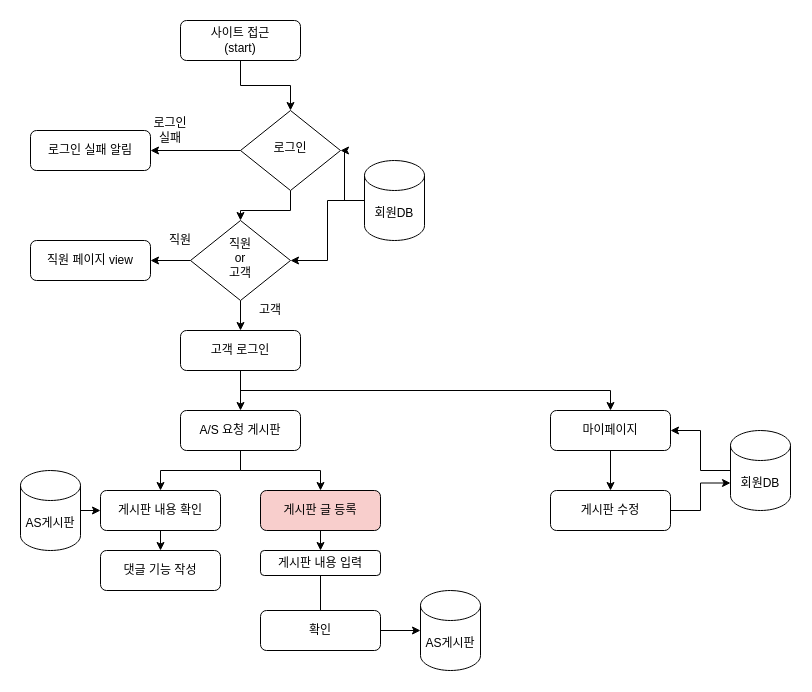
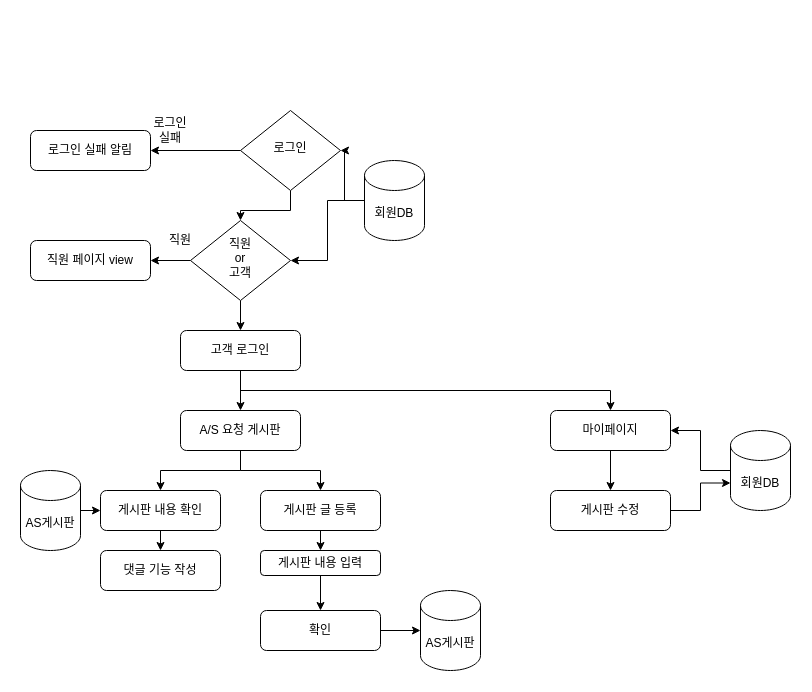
- <mxCell id="3" value="사이트 접근&lt;br&gt;(start)" style="rounded=1;whiteSpace=wrap;html=1;fontSize=12;glass=0;strokeWidth=1;shadow=0;" vertex="1" parent="1"><mxGeometry x="180" y="20" width="120" height="40" as="geometry" /></mxCell>
- <mxCell id="2" style="edgeStyle=orthogonalEdgeStyle;rounded=0;orthogonalLoop=1;jettySize=auto;html=1;exitX=0.5;exitY=1;exitDx=0;exitDy=0;entryX=0.5;entryY=0;entryDx=0;entryDy=0;" edge="1" parent="1" source="3" target="6"><mxGeometry relative="1" as="geometry" /></mxCell>
- <mxCell id="17" value="고객" style="text;html=1;strokeColor=none;fillColor=none;align=center;verticalAlign=middle;whiteSpace=wrap;rounded=0;" vertex="1" parent="1"><mxGeometry x="250" y="300" width="40" height="20" as="geometry" /></mxCell>
- <mxCell id="29" value="게시판 글 등록" style="rounded=1;whiteSpace=wrap;html=1;fontSize=12;glass=0;strokeWidth=1;shadow=0;fillColor=#f8cecc;" vertex="1" parent="1"><mxGeometry x="260" y="490" width="120" height="40" as="geometry" /></mxCell>
+ <mxCell id="29" value="게시판 글 등록" style="rounded=1;whiteSpace=wrap;html=1;fontSize=12;glass=0;strokeWidth=1;shadow=0;" vertex="1" parent="1"><mxGeometry x="260" y="490" width="120" height="40" as="geometry" /></mxCell>
- <mxCell id="32" style="edgeStyle=orthogonalEdgeStyle;rounded=0;orthogonalLoop=1;jettySize=auto;html=1;exitX=0.5;exitY=1;exitDx=0;exitDy=0;entryX=0.5;entryY=0;entryDx=0;entryDy=0;endArrow=none;" edge="1" parent="1" source="33" target="35"><mxGeometry relative="1" as="geometry" /></mxCell>
+ <mxCell id="32" style="edgeStyle=orthogonalEdgeStyle;rounded=0;orthogonalLoop=1;jettySize=auto;html=1;exitX=0.5;exitY=1;exitDx=0;exitDy=0;entryX=0.5;entryY=0;entryDx=0;entryDy=0;" edge="1" parent="1" source="33" target="35"><mxGeometry relative="1" as="geometry" /></mxCell>
